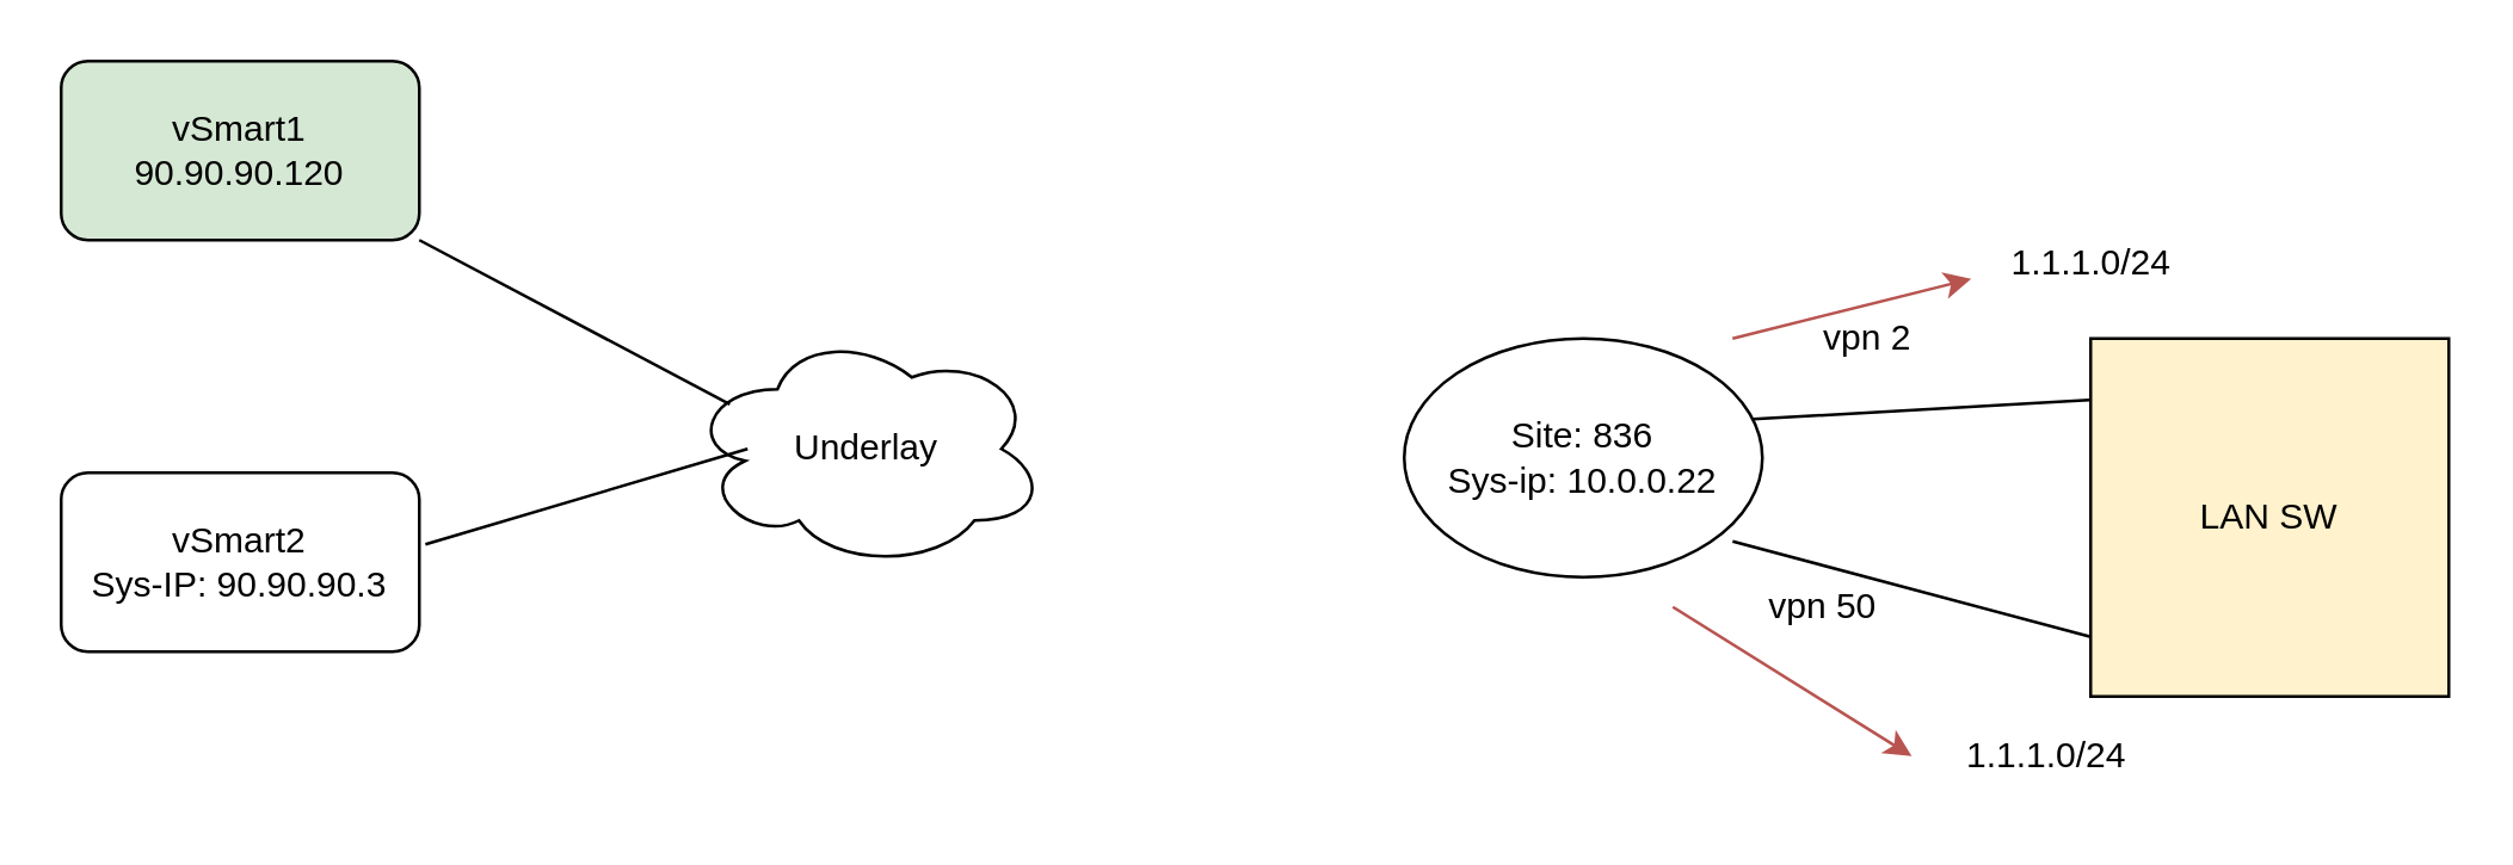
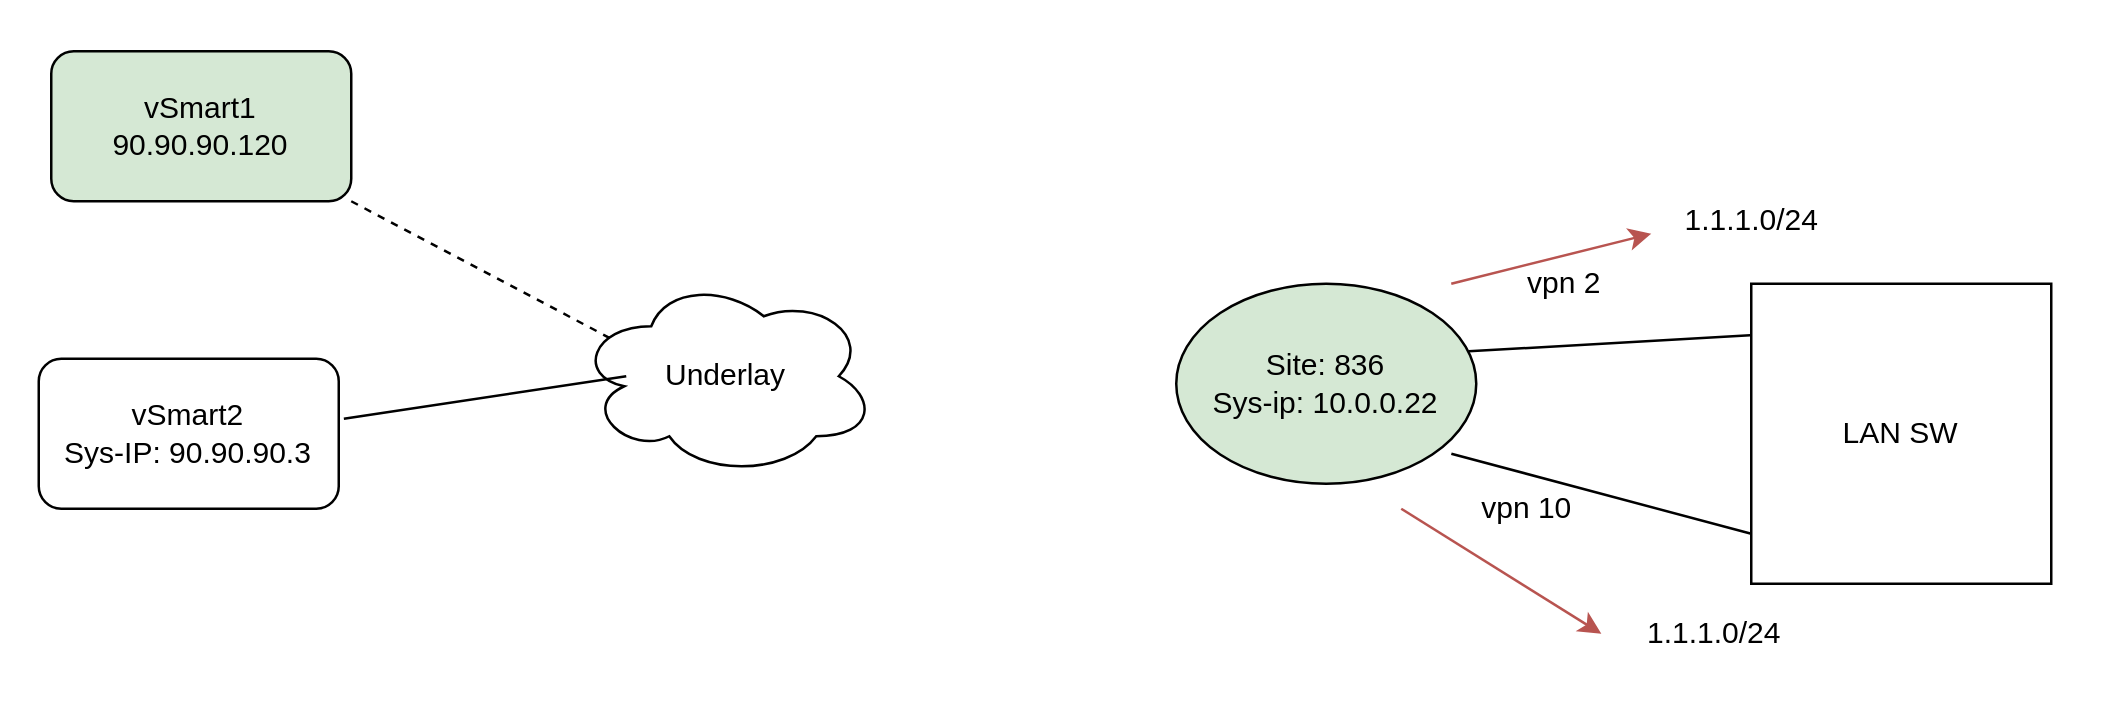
- <mxCell id="5" value="" style="endArrow=none;html=1;rounded=0;exitX=1;exitY=1;exitDx=0;exitDy=0;entryX=0.117;entryY=0.313;entryDx=0;entryDy=0;entryPerimeter=0;" parent="1" source="4" target="3" edge="1"><mxGeometry width="50" height="50" relative="1" as="geometry"><mxPoint x="360" y="210" as="sourcePoint" /><mxPoint x="410" y="160" as="targetPoint" /></mxGeometry></mxCell>
+ <mxCell id="5" value="" style="endArrow=none;html=1;rounded=0;exitX=1;exitY=1;exitDx=0;exitDy=0;entryX=0.117;entryY=0.313;entryDx=0;entryDy=0;entryPerimeter=0;dashed=1;" parent="1" source="4" target="3" edge="1"><mxGeometry width="50" height="50" relative="1" as="geometry"><mxPoint x="360" y="210" as="sourcePoint" /><mxPoint x="410" y="160" as="targetPoint" /></mxGeometry></mxCell>
- <mxCell id="2" value="&lt;div&gt;Site: 836&lt;/div&gt;&lt;div&gt;Sys-ip: 10.0.0.22&lt;br&gt;&lt;/div&gt;" style="ellipse;whiteSpace=wrap;html=1;" parent="1" vertex="1"><mxGeometry x="470" y="113" width="120" height="80" as="geometry" /></mxCell>
+ <mxCell id="2" value="&lt;div&gt;Site: 836&lt;/div&gt;&lt;div&gt;Sys-ip: 10.0.0.22&lt;br&gt;&lt;/div&gt;" style="ellipse;whiteSpace=wrap;html=1;fillColor=#d5e8d4;" parent="1" vertex="1"><mxGeometry x="470" y="113" width="120" height="80" as="geometry" /></mxCell>
- <mxCell id="8" value="&lt;div&gt;LAN SW&lt;/div&gt;" style="rounded=0;whiteSpace=wrap;html=1;fillColor=#fff2cc;" parent="1" vertex="1"><mxGeometry x="700" y="113" width="120" height="120" as="geometry" /></mxCell>
+ <mxCell id="8" value="&lt;div&gt;LAN SW&lt;/div&gt;" style="rounded=0;whiteSpace=wrap;html=1;" parent="1" vertex="1"><mxGeometry x="700" y="113" width="120" height="120" as="geometry" /></mxCell>
- <mxCell id="15" value="&lt;div&gt;vSmart2&lt;/div&gt;&lt;div&gt;Sys-IP: 90.90.90.3&lt;br&gt;&lt;/div&gt;" style="rounded=1;whiteSpace=wrap;html=1;" parent="1" vertex="1"><mxGeometry x="20" y="158" width="120" height="60" as="geometry" /></mxCell>
+ <mxCell id="15" value="&lt;div&gt;vSmart2&lt;/div&gt;&lt;div&gt;Sys-IP: 90.90.90.3&lt;br&gt;&lt;/div&gt;" style="rounded=1;whiteSpace=wrap;html=1;" parent="1" vertex="1"><mxGeometry x="15" y="143" width="120" height="60" as="geometry" /></mxCell>
- <mxCell id="10" value="vpn 50" style="text;html=1;align=center;verticalAlign=middle;resizable=0;points=[];autosize=1;strokeColor=none;fillColor=none;" parent="1" vertex="1"><mxGeometry x="580" y="188" width="60" height="30" as="geometry" /></mxCell>
+ <mxCell id="10" value="vpn 10" style="text;html=1;align=center;verticalAlign=middle;resizable=0;points=[];autosize=1;strokeColor=none;fillColor=none;" parent="1" vertex="1"><mxGeometry x="580" y="188" width="60" height="30" as="geometry" /></mxCell>
